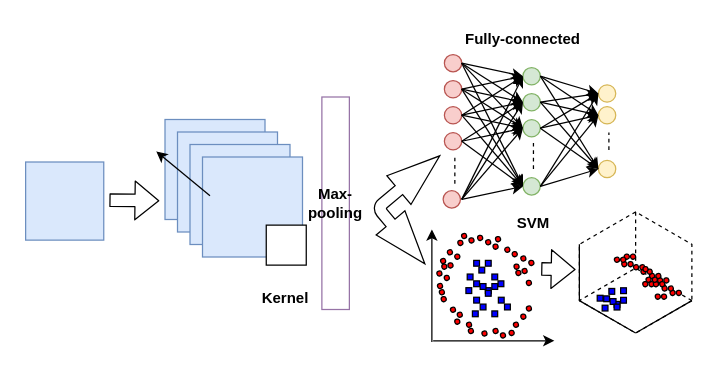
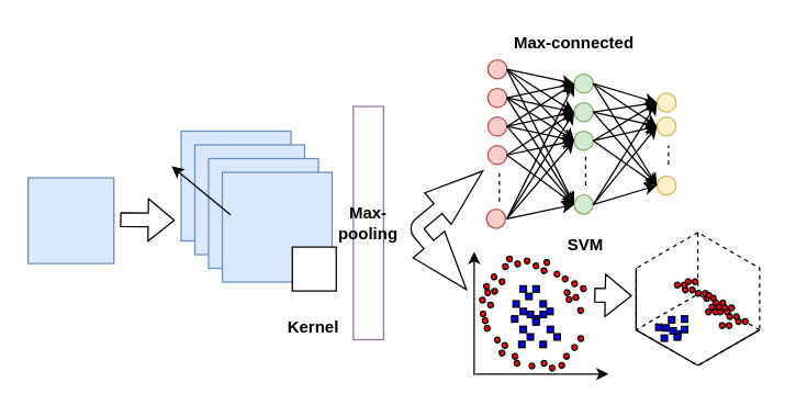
- <mxCell id="60" value="Fully-connected" style="text;html=1;strokeColor=none;fillColor=none;align=center;verticalAlign=middle;whiteSpace=wrap;rounded=0;shadow=0;glass=0;dashed=1;comic=0;labelBackgroundColor=none;fontStyle=1;fontColor=#000000;fontSize=12;" vertex="1" parent="1"><mxGeometry x="363.5" y="20.5" width="107.5" height="20" as="geometry" /></mxCell>
+ <mxCell id="60" value="Max-connected" style="text;html=1;strokeColor=none;fillColor=none;align=center;verticalAlign=middle;whiteSpace=wrap;rounded=0;shadow=0;glass=0;dashed=1;comic=0;labelBackgroundColor=none;fontStyle=1;fontColor=#000000;fontSize=12;" vertex="1" parent="1"><mxGeometry x="363.5" y="20.5" width="107.5" height="20" as="geometry" /></mxCell>
